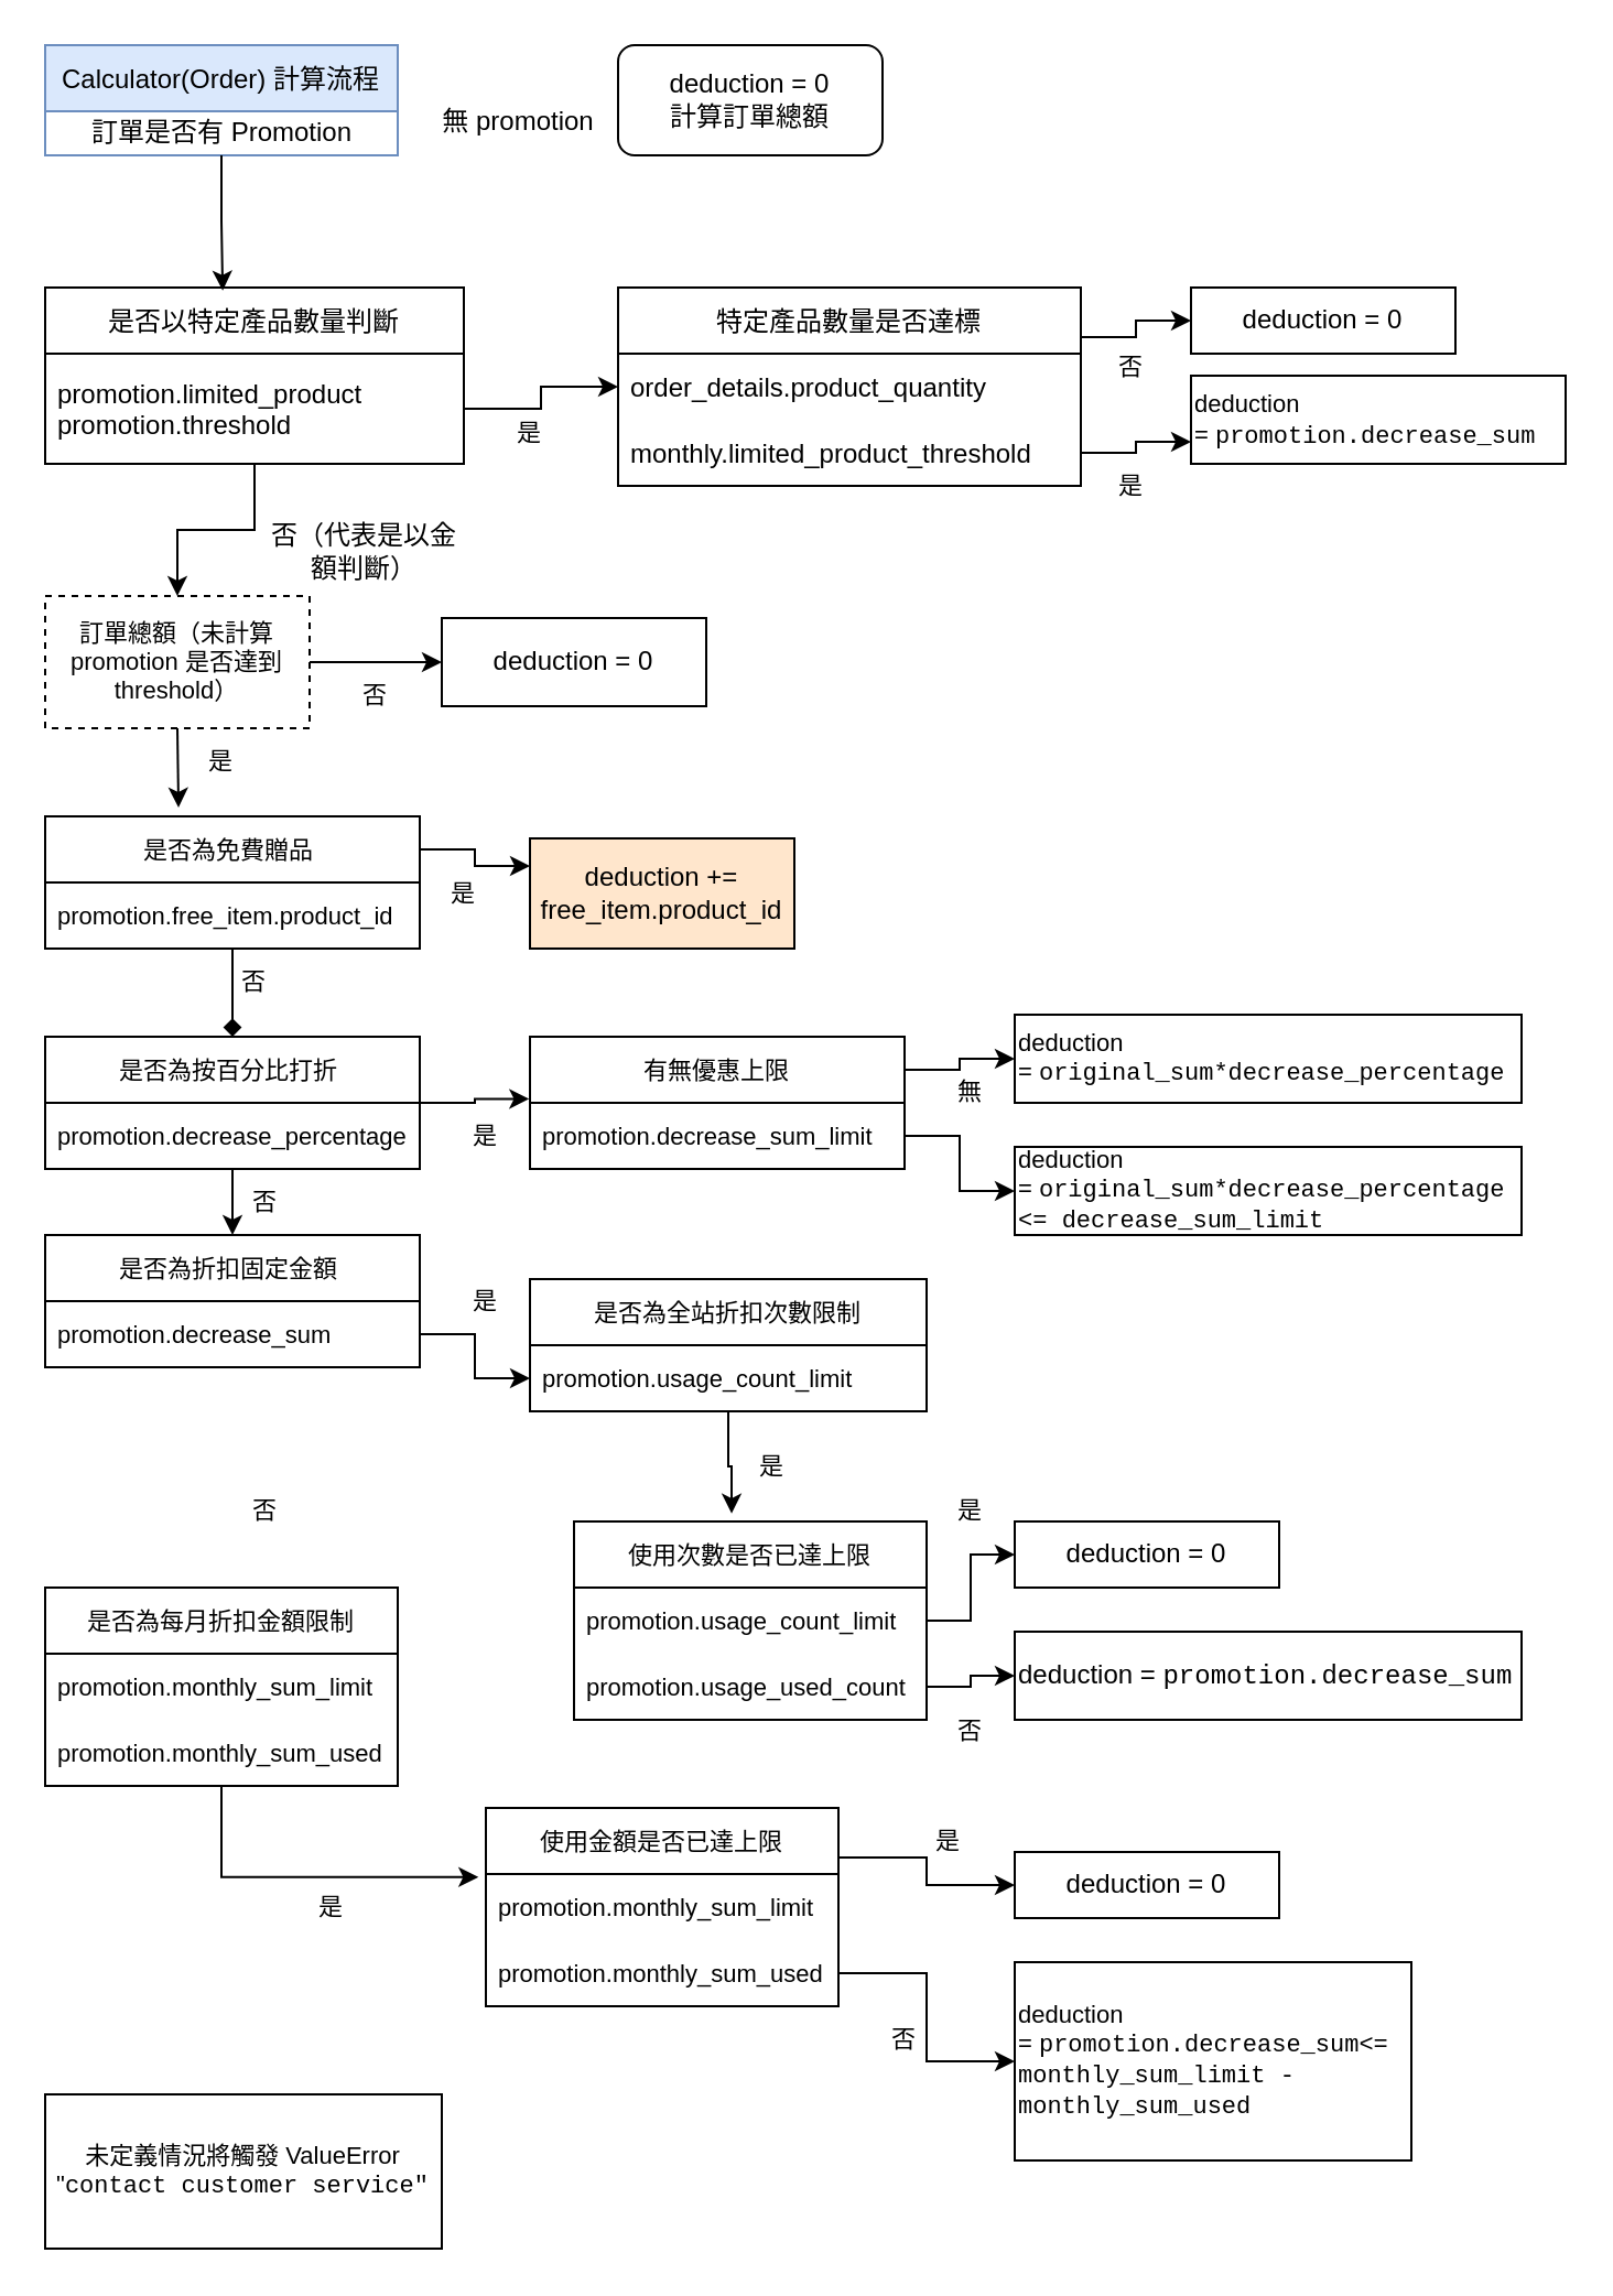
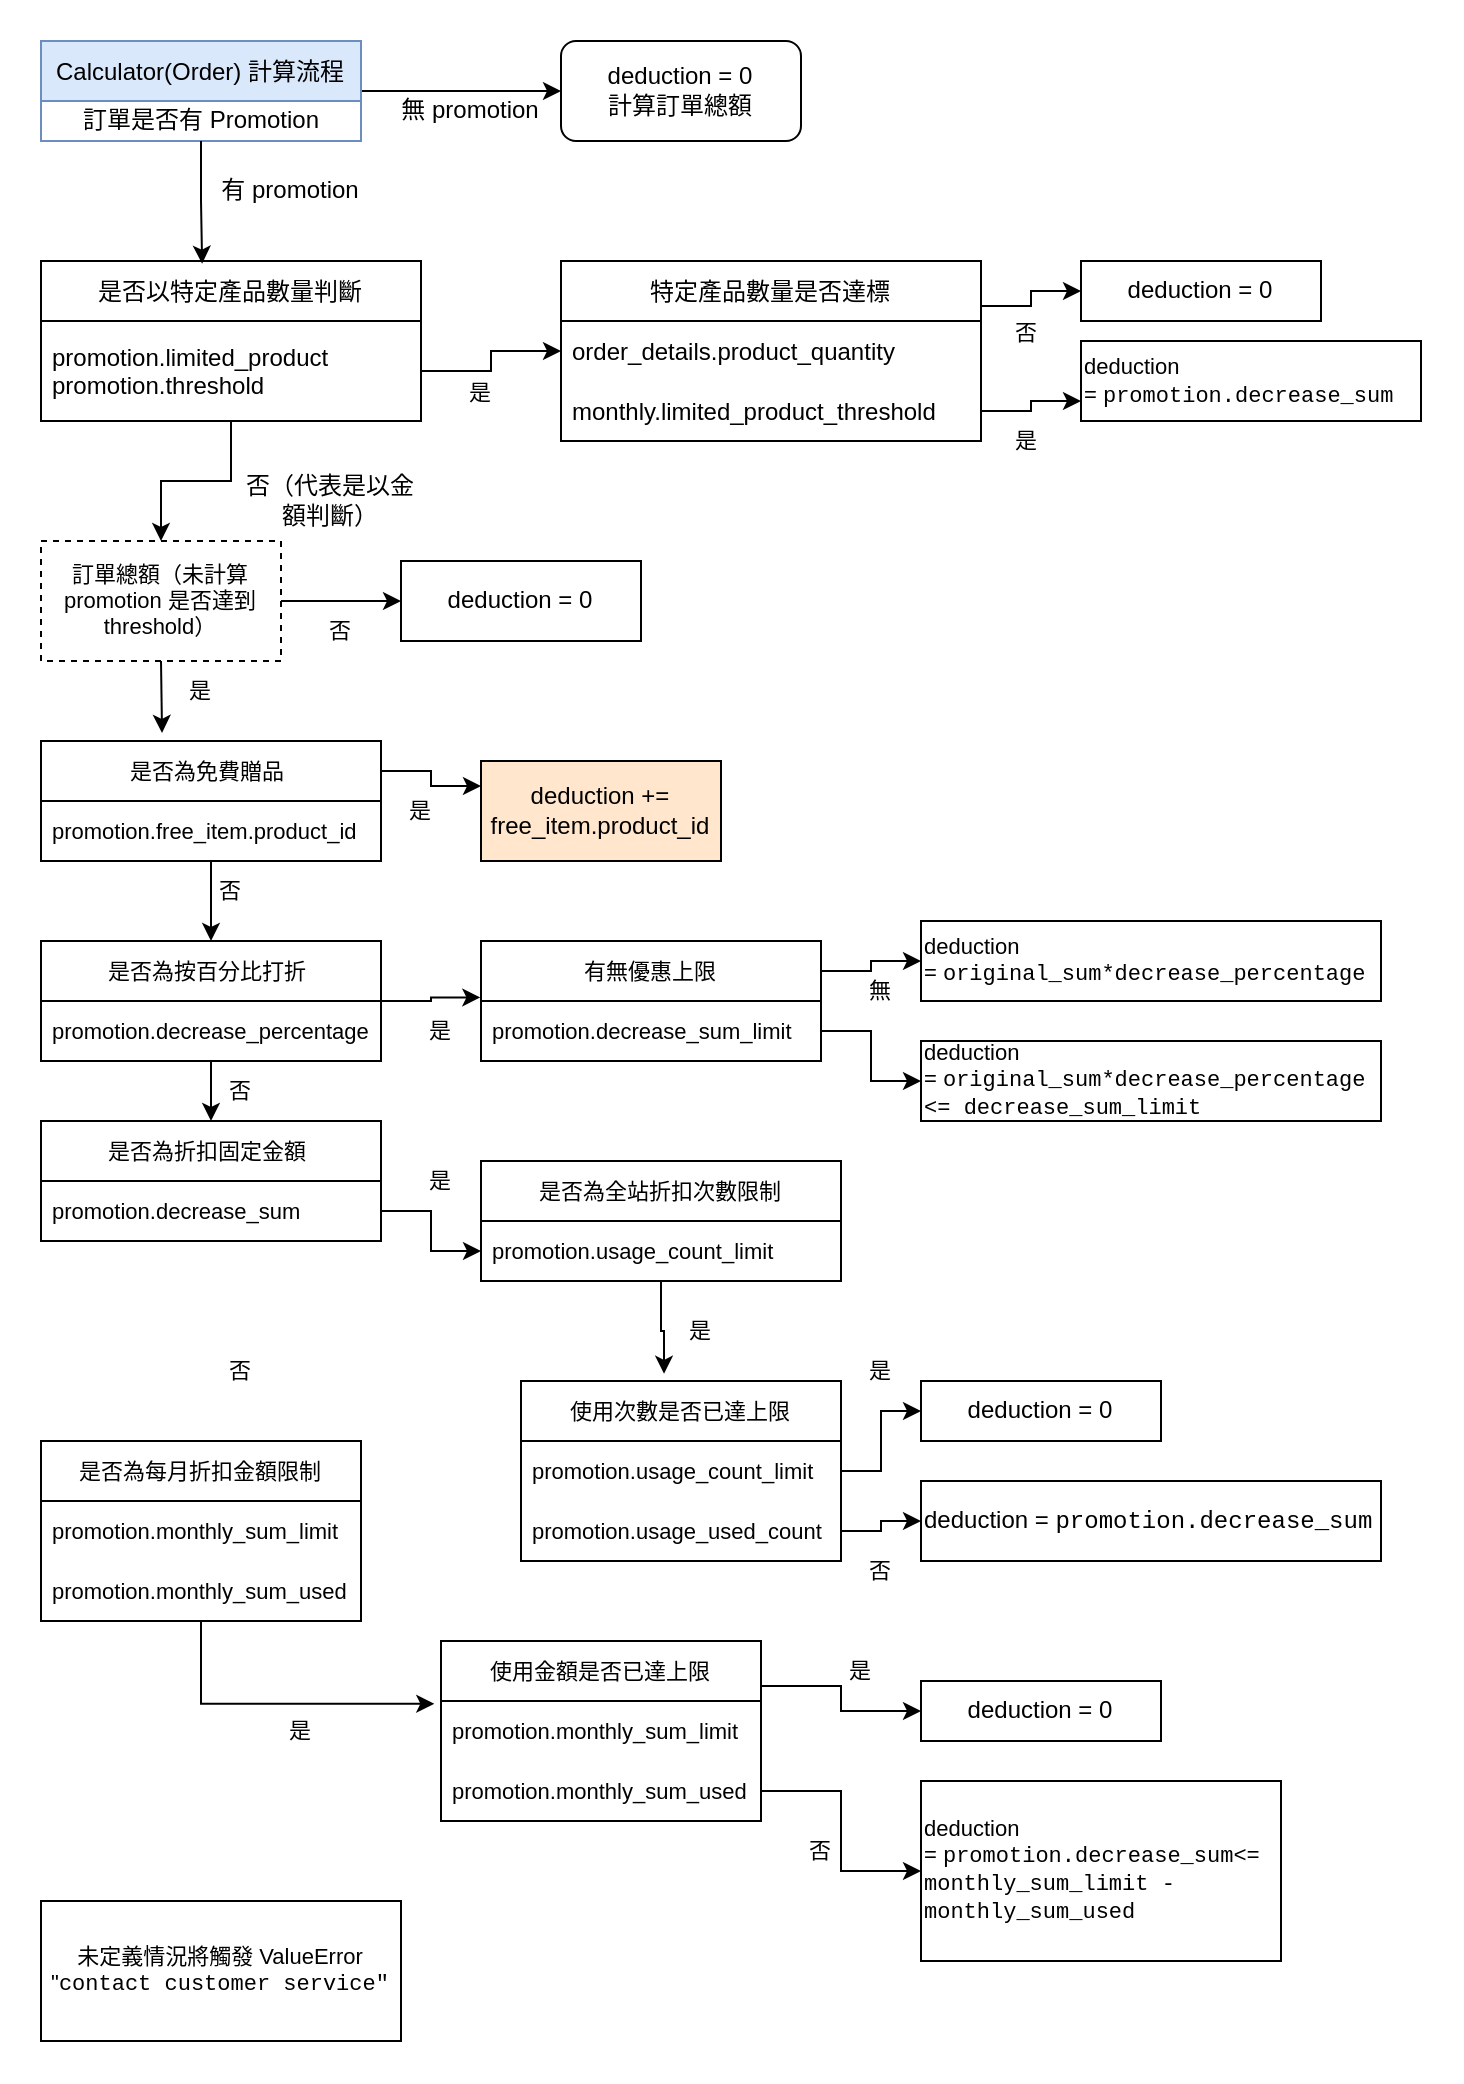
+ <mxCell id="2" style="edgeStyle=orthogonalEdgeStyle;rounded=0;orthogonalLoop=1;jettySize=auto;html=1;exitX=1;exitY=0.5;exitDx=0;exitDy=0;entryX=0;entryY=0.5;entryDx=0;entryDy=0;" edge="1" parent="1" source="3" target="5"><mxGeometry relative="1" as="geometry"><mxPoint x="260" y="45" as="targetPoint" /></mxGeometry></mxCell>
+ <mxCell id="10" value="有 promotion" style="text;html=1;strokeColor=none;fillColor=none;align=center;verticalAlign=middle;whiteSpace=wrap;rounded=0;" vertex="1" parent="1"><mxGeometry x="100" y="80" width="90" height="30" as="geometry" /></mxCell>
- <mxCell id="31" value="" style="edgeStyle=orthogonalEdgeStyle;rounded=0;orthogonalLoop=1;jettySize=auto;html=1;fontSize=11;entryX=0.5;entryY=0;entryDx=0;entryDy=0;endArrow=diamond;" edge="1" parent="1" source="32" target="39"><mxGeometry relative="1" as="geometry" /></mxCell>
+ <mxCell id="31" value="" style="edgeStyle=orthogonalEdgeStyle;rounded=0;orthogonalLoop=1;jettySize=auto;html=1;fontSize=11;entryX=0.5;entryY=0;entryDx=0;entryDy=0;" edge="1" parent="1" source="32" target="39"><mxGeometry relative="1" as="geometry" /></mxCell>
